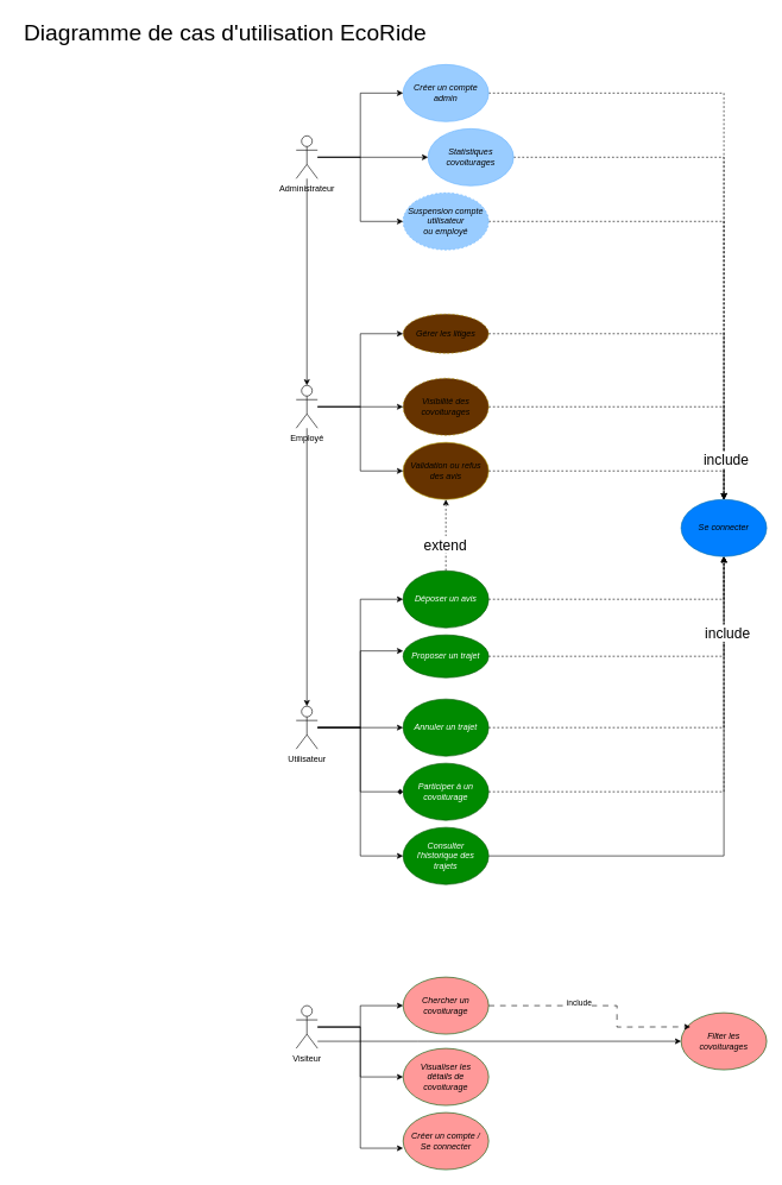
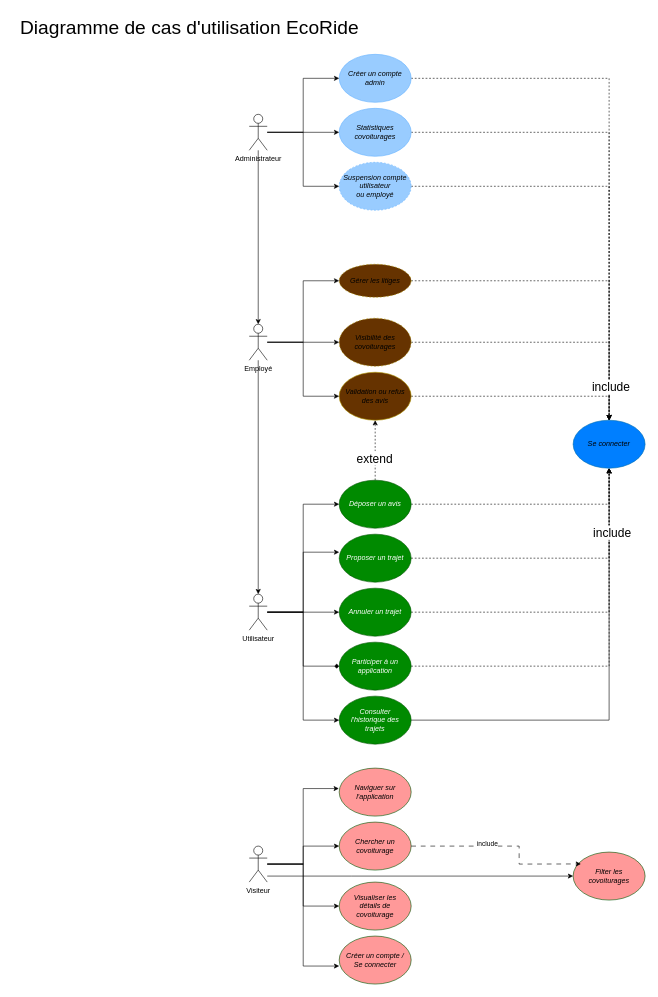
- <mxCell id="5" value="&lt;font color=&quot;#000000&quot;&gt;Statistiques covoiturages&lt;/font&gt;" style="ellipse;whiteSpace=wrap;html=1;fillColor=#99CCFF;strokeColor=#66B2FF;fontColor=#ffffff;fontStyle=2" parent="1" vertex="1"><mxGeometry x="600" y="180" width="120" height="80" as="geometry" /></mxCell>
+ <mxCell id="5" value="&lt;font color=&quot;#000000&quot;&gt;Statistiques covoiturages&lt;/font&gt;" style="ellipse;whiteSpace=wrap;html=1;fillColor=#99CCFF;strokeColor=#66B2FF;fontColor=#ffffff;fontStyle=2" parent="1" vertex="1"><mxGeometry x="565" y="180" width="120" height="80" as="geometry" /></mxCell>
- <mxCell id="20" value="Proposer un trajet" style="ellipse;whiteSpace=wrap;html=1;fillColor=#008a00;strokeColor=#005700;fontColor=#ffffff;fontStyle=2" parent="1" vertex="1"><mxGeometry x="565" y="890" width="120" height="60" as="geometry" /></mxCell>
+ <mxCell id="20" value="Proposer un trajet" style="ellipse;whiteSpace=wrap;html=1;fillColor=#008a00;strokeColor=#005700;fontColor=#ffffff;fontStyle=2" parent="1" vertex="1"><mxGeometry x="565" y="890" width="120" height="80" as="geometry" /></mxCell>
- <mxCell id="24" value="&lt;div&gt;Participer à un&lt;/div&gt;&lt;div&gt;covoiturage&lt;/div&gt;" style="ellipse;whiteSpace=wrap;html=1;fillColor=#008a00;strokeColor=#005700;fontColor=#ffffff;fontStyle=2" parent="1" vertex="1"><mxGeometry x="565" y="1070" width="120" height="80" as="geometry" /></mxCell>
+ <mxCell id="24" value="&lt;div&gt;Participer à un&lt;/div&gt;&lt;div&gt;application&lt;/div&gt;" style="ellipse;whiteSpace=wrap;html=1;fillColor=#008a00;strokeColor=#005700;fontColor=#ffffff;fontStyle=2" parent="1" vertex="1"><mxGeometry x="565" y="1070" width="120" height="80" as="geometry" /></mxCell>
+ <mxCell id="54" style="edgeStyle=orthogonalEdgeStyle;rounded=0;orthogonalLoop=1;jettySize=auto;html=1;entryX=-0.005;entryY=0.426;entryDx=0;entryDy=0;entryPerimeter=0;" parent="1" source="48" target="49" edge="1"><mxGeometry relative="1" as="geometry" /></mxCell>
+ <mxCell id="49" value="&lt;div&gt;Naviguer sur&lt;/div&gt;&lt;div&gt;l'application&lt;/div&gt;" style="ellipse;whiteSpace=wrap;html=1;fillColor=#FF9999;strokeColor=#005700;fontColor=#000000;fontStyle=2" parent="1" vertex="1"><mxGeometry x="565" y="1280" width="120" height="80" as="geometry" /></mxCell>
